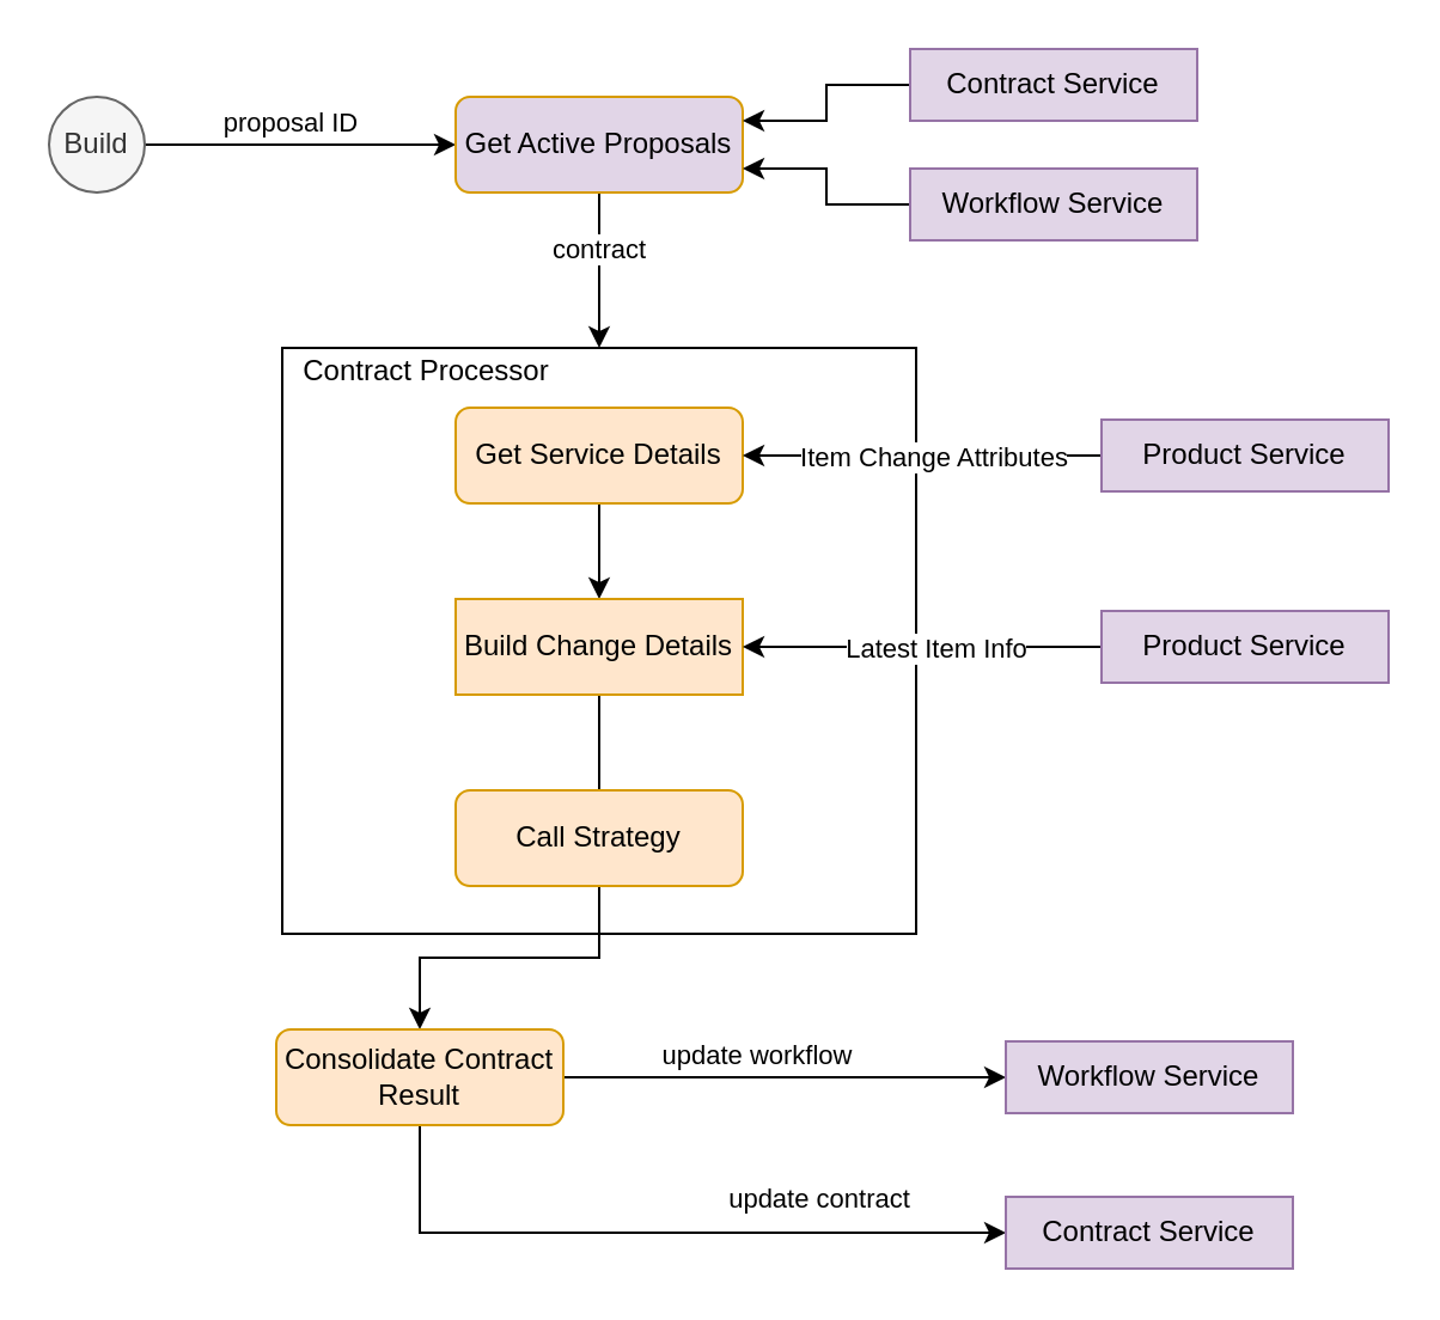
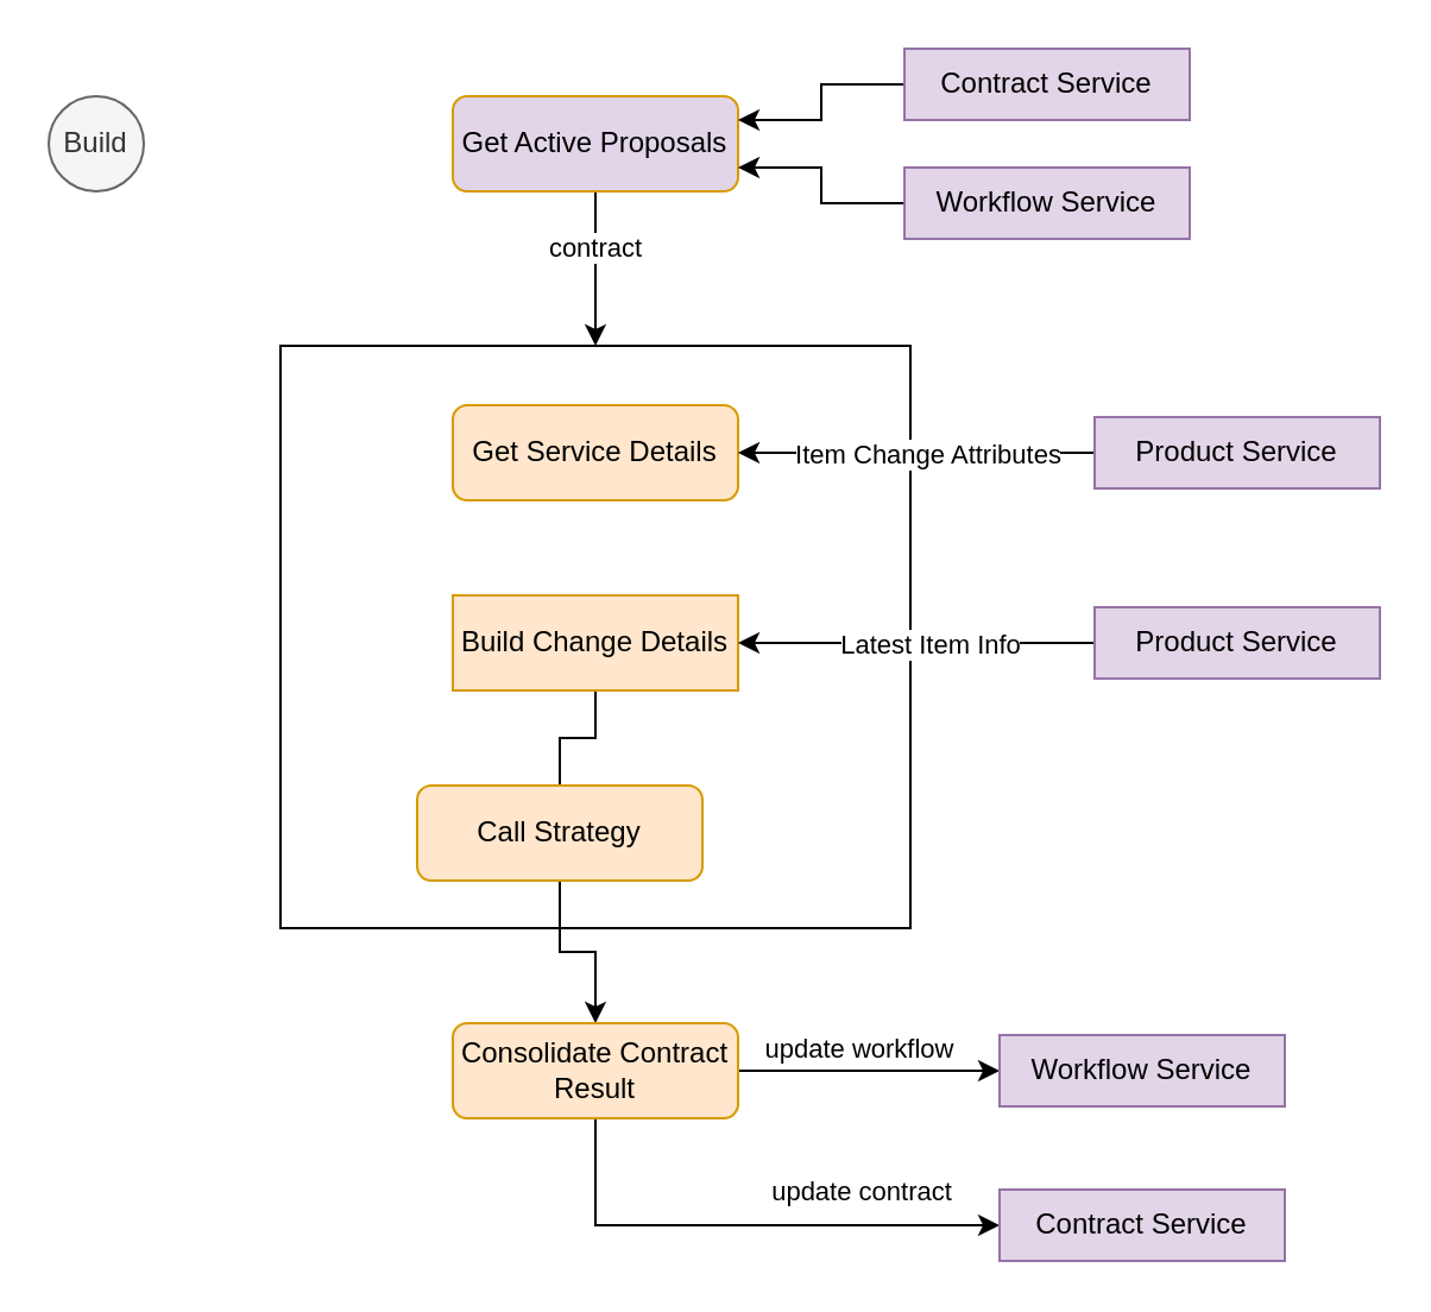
- <mxCell id="3" style="edgeStyle=orthogonalEdgeStyle;rounded=0;orthogonalLoop=1;jettySize=auto;html=1;entryX=0;entryY=0.5;entryDx=0;entryDy=0;" edge="1" parent="1" source="5" target="8"><mxGeometry relative="1" as="geometry"><mxPoint x="180" y="60" as="targetPoint" /></mxGeometry></mxCell>
- <mxCell id="4" value="proposal ID" style="edgeLabel;html=1;align=center;verticalAlign=middle;resizable=0;points=[];" vertex="1" connectable="0" parent="3"><mxGeometry x="-0.272" relative="1" as="geometry"><mxPoint x="13" y="-10" as="offset" /></mxGeometry></mxCell>
- <mxCell id="30" value="Contract Processor" style="text;html=1;strokeColor=none;fillColor=none;align=center;verticalAlign=middle;whiteSpace=wrap;rounded=0;" vertex="1" parent="1"><mxGeometry x="117.5" y="145" width="120" height="20" as="geometry" /></mxCell>
- <mxCell id="13" style="edgeStyle=orthogonalEdgeStyle;rounded=0;orthogonalLoop=1;jettySize=auto;html=1;entryX=0.5;entryY=0;entryDx=0;entryDy=0;" edge="1" parent="1" source="14" target="19"><mxGeometry relative="1" as="geometry" /></mxCell>
- <mxCell id="24" value="Call Strategy" style="rounded=1;whiteSpace=wrap;html=1;fillColor=#ffe6cc;strokeColor=#d79b00;" vertex="1" parent="1"><mxGeometry x="190" y="330" width="120" height="40" as="geometry" /></mxCell>
+ <mxCell id="24" value="Call Strategy" style="rounded=1;whiteSpace=wrap;html=1;fillColor=#ffe6cc;strokeColor=#d79b00;" vertex="1" parent="1"><mxGeometry x="175" y="330" width="120" height="40" as="geometry" /></mxCell>
- <mxCell id="29" value="Consolidate Contract Result" style="rounded=1;whiteSpace=wrap;html=1;fillColor=#ffe6cc;strokeColor=#d79b00;" vertex="1" parent="1"><mxGeometry x="115" y="430" width="120" height="40" as="geometry" /></mxCell>
+ <mxCell id="29" value="Consolidate Contract Result" style="rounded=1;whiteSpace=wrap;html=1;fillColor=#ffe6cc;strokeColor=#d79b00;" vertex="1" parent="1"><mxGeometry x="190" y="430" width="120" height="40" as="geometry" /></mxCell>
